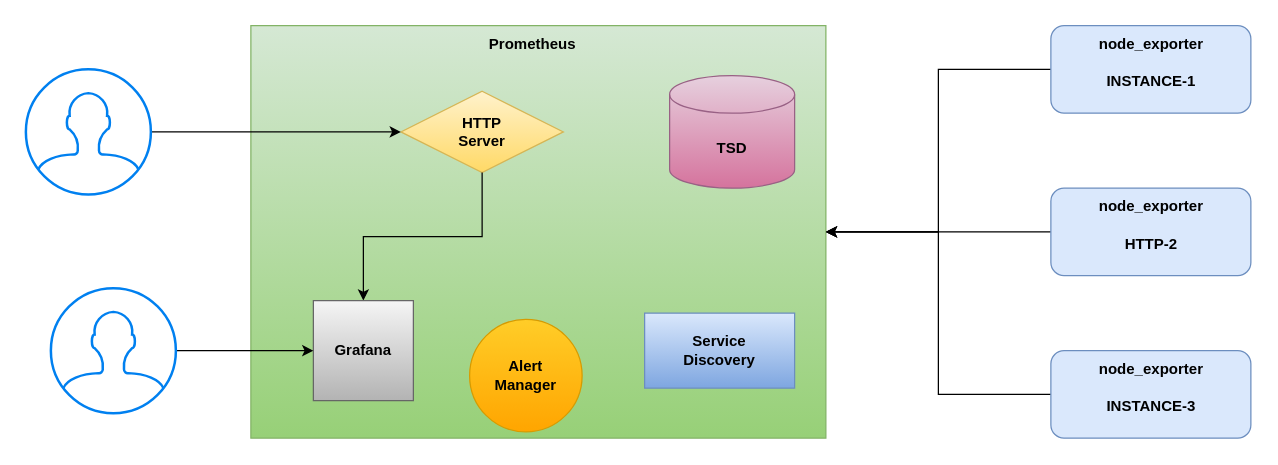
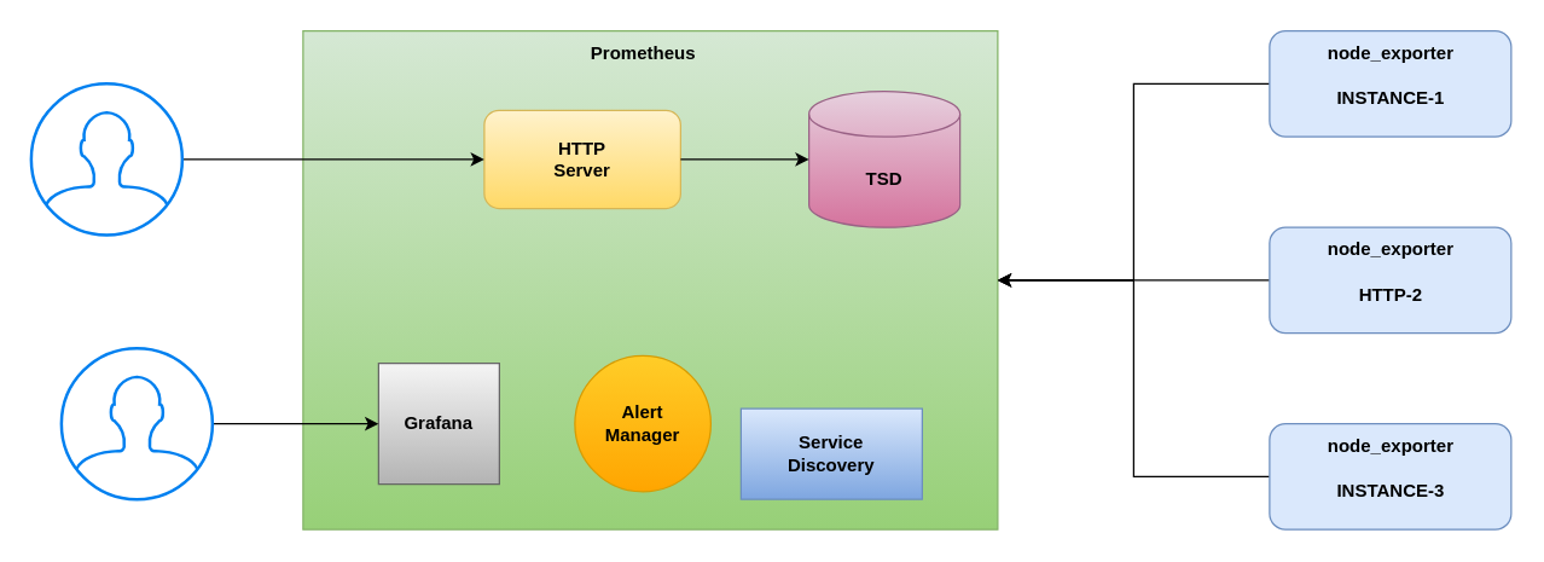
- <mxCell id="17" value="&lt;b&gt;HTTP&lt;br&gt;Server&lt;/b&gt;" style="rhombus;whiteSpace=wrap;html=1;fillColor=#fff2cc;gradientColor=#ffd966;strokeColor=#d6b656;" parent="1" vertex="1"><mxGeometry x="320" y="72.5" width="130" height="65" as="geometry" /></mxCell>
+ <mxCell id="17" value="&lt;b&gt;HTTP&lt;br&gt;Server&lt;/b&gt;" style="rounded=1;whiteSpace=wrap;html=1;fillColor=#fff2cc;gradientColor=#ffd966;strokeColor=#d6b656;" parent="1" vertex="1"><mxGeometry x="320" y="72.5" width="130" height="65" as="geometry" /></mxCell>
- <mxCell id="18" style="edgeStyle=orthogonalEdgeStyle;rounded=0;orthogonalLoop=1;jettySize=auto;html=1;" parent="1" source="17" target="23" edge="1"><mxGeometry relative="1" as="geometry" /></mxCell>
+ <mxCell id="18" style="edgeStyle=orthogonalEdgeStyle;rounded=0;orthogonalLoop=1;jettySize=auto;html=1;entryX=0;entryY=0.5;entryDx=0;entryDy=0;entryPerimeter=0;" parent="1" source="17" target="16" edge="1"><mxGeometry relative="1" as="geometry" /></mxCell>
- <mxCell id="21" value="&lt;b&gt;Service&lt;br&gt;Discovery&lt;/b&gt;" style="rounded=0;whiteSpace=wrap;html=1;fillColor=#dae8fc;gradientColor=#7ea6e0;strokeColor=#6c8ebf;" parent="1" vertex="1"><mxGeometry x="515" y="250" width="120" height="60" as="geometry" /></mxCell>
+ <mxCell id="21" value="&lt;b&gt;Service&lt;br&gt;Discovery&lt;/b&gt;" style="rounded=0;whiteSpace=wrap;html=1;fillColor=#dae8fc;gradientColor=#7ea6e0;strokeColor=#6c8ebf;" parent="1" vertex="1"><mxGeometry x="490" y="270" width="120" height="60" as="geometry" /></mxCell>
- <mxCell id="22" value="&lt;b&gt;Alert&lt;/b&gt;&lt;div&gt;&lt;b&gt;Manager&lt;/b&gt;&lt;/div&gt;" style="ellipse;whiteSpace=wrap;html=1;aspect=fixed;fillColor=#ffcd28;gradientColor=#ffa500;strokeColor=#d79b00;" parent="1" vertex="1"><mxGeometry x="375" y="255" width="90" height="90" as="geometry" /></mxCell>
+ <mxCell id="22" value="&lt;b&gt;Alert&lt;/b&gt;&lt;div&gt;&lt;b&gt;Manager&lt;/b&gt;&lt;/div&gt;" style="ellipse;whiteSpace=wrap;html=1;aspect=fixed;fillColor=#ffcd28;gradientColor=#ffa500;strokeColor=#d79b00;" parent="1" vertex="1"><mxGeometry x="380" y="235" width="90" height="90" as="geometry" /></mxCell>
